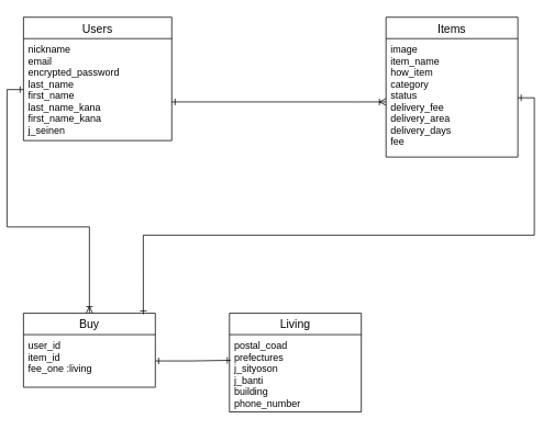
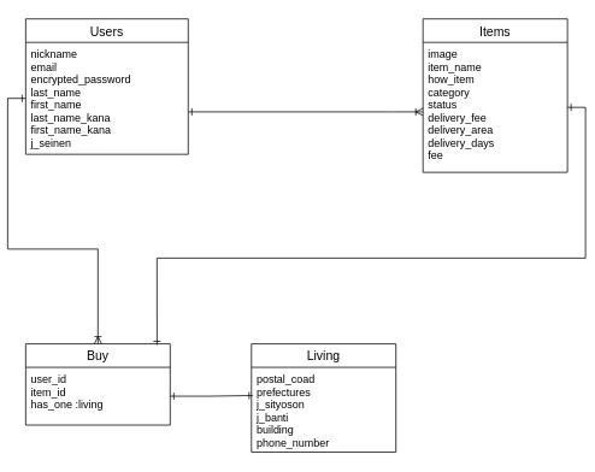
- <mxCell id="7" value="user_id&#10;item_id&#10;fee_one :living" style="text;strokeColor=none;fillColor=none;spacingLeft=4;spacingRight=4;overflow=hidden;rotatable=0;points=[[0,0.5],[1,0.5]];portConstraint=eastwest;fontSize=12;" parent="6" vertex="1"><mxGeometry y="26" width="160" height="64" as="geometry" /></mxCell>
+ <mxCell id="7" value="user_id&#10;item_id&#10;has_one :living" style="text;strokeColor=none;fillColor=none;spacingLeft=4;spacingRight=4;overflow=hidden;rotatable=0;points=[[0,0.5],[1,0.5]];portConstraint=eastwest;fontSize=12;" parent="6" vertex="1"><mxGeometry y="26" width="160" height="64" as="geometry" /></mxCell>
